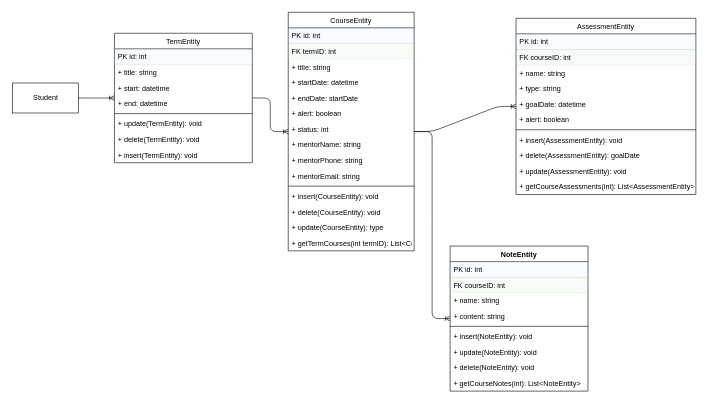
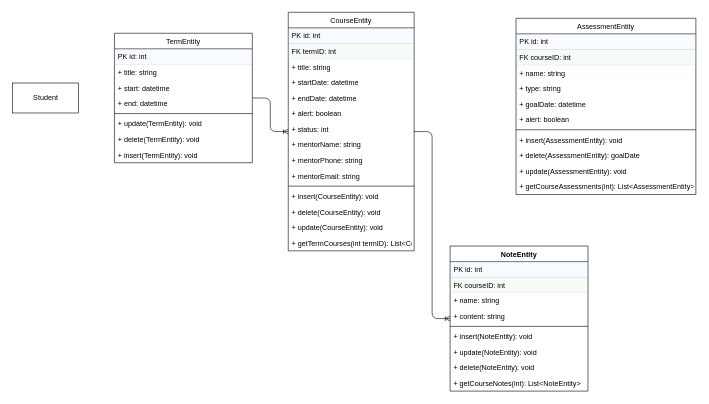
- <mxCell id="22" value="" style="edgeStyle=entityRelationEdgeStyle;fontSize=12;html=1;endArrow=ERoneToMany;" parent="1" source="2" target="35" edge="1"><mxGeometry width="100" height="100" relative="1" as="geometry"><mxPoint x="150" y="370" as="sourcePoint" /><mxPoint x="250" y="270" as="targetPoint" /></mxGeometry></mxCell>
- <mxCell id="8" value="+ endDate: startDate" style="text;strokeColor=none;fillColor=none;align=left;verticalAlign=top;spacingLeft=4;spacingRight=4;overflow=hidden;rotatable=0;points=[[0,0.5],[1,0.5]];portConstraint=eastwest;" parent="3" vertex="1"><mxGeometry y="130" width="210" height="26" as="geometry" /></mxCell>
+ <mxCell id="8" value="+ endDate: datetime" style="text;strokeColor=none;fillColor=none;align=left;verticalAlign=top;spacingLeft=4;spacingRight=4;overflow=hidden;rotatable=0;points=[[0,0.5],[1,0.5]];portConstraint=eastwest;" parent="3" vertex="1"><mxGeometry y="130" width="210" height="26" as="geometry" /></mxCell>
- <mxCell id="20" value="" style="edgeStyle=entityRelationEdgeStyle;fontSize=12;html=1;endArrow=ERoneToMany;" parent="1" source="3" target="23" edge="1"><mxGeometry width="100" height="100" relative="1" as="geometry"><mxPoint x="660" y="190" as="sourcePoint" /><mxPoint x="760" y="90" as="targetPoint" /></mxGeometry></mxCell>
- <mxCell id="17" value="+ update(CourseEntity): type" style="text;strokeColor=none;fillColor=none;align=left;verticalAlign=top;spacingLeft=4;spacingRight=4;overflow=hidden;rotatable=0;points=[[0,0.5],[1,0.5]];portConstraint=eastwest;" parent="3" vertex="1"><mxGeometry y="346" width="210" height="26" as="geometry" /></mxCell>
+ <mxCell id="17" value="+ update(CourseEntity): void" style="text;strokeColor=none;fillColor=none;align=left;verticalAlign=top;spacingLeft=4;spacingRight=4;overflow=hidden;rotatable=0;points=[[0,0.5],[1,0.5]];portConstraint=eastwest;" parent="3" vertex="1"><mxGeometry y="346" width="210" height="26" as="geometry" /></mxCell>
